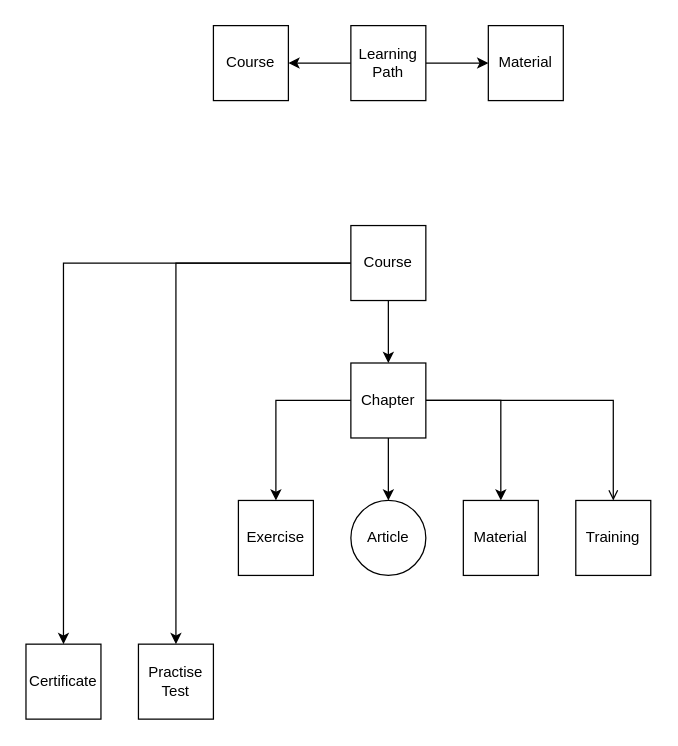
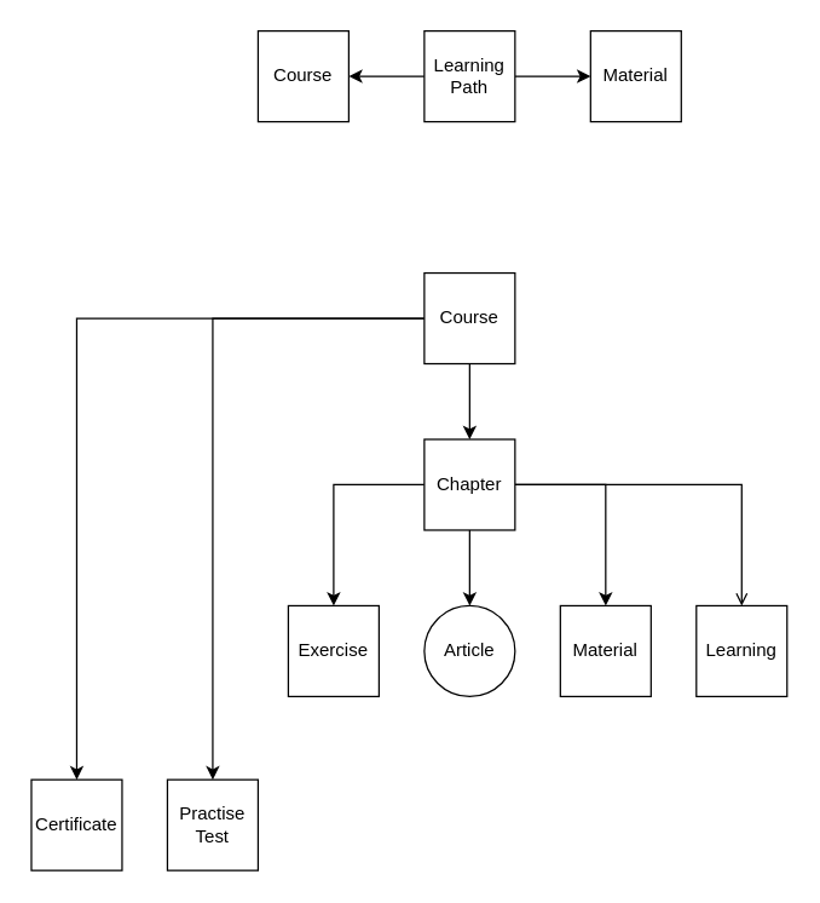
- <mxCell id="18" value="Training" style="whiteSpace=wrap;html=1;aspect=fixed;" parent="1" vertex="1"><mxGeometry x="460" y="400" width="60" height="60" as="geometry" /></mxCell>
+ <mxCell id="18" value="Learning" style="whiteSpace=wrap;html=1;aspect=fixed;" parent="1" vertex="1"><mxGeometry x="460" y="400" width="60" height="60" as="geometry" /></mxCell>
